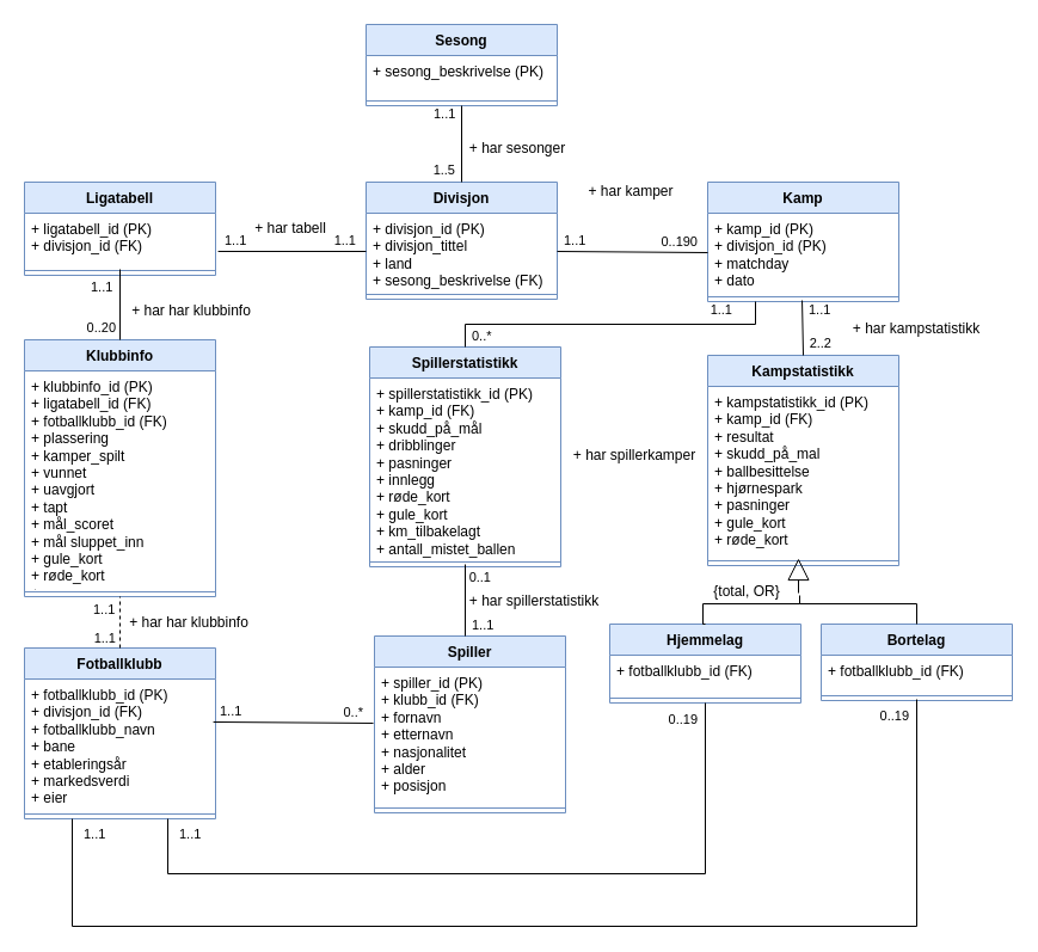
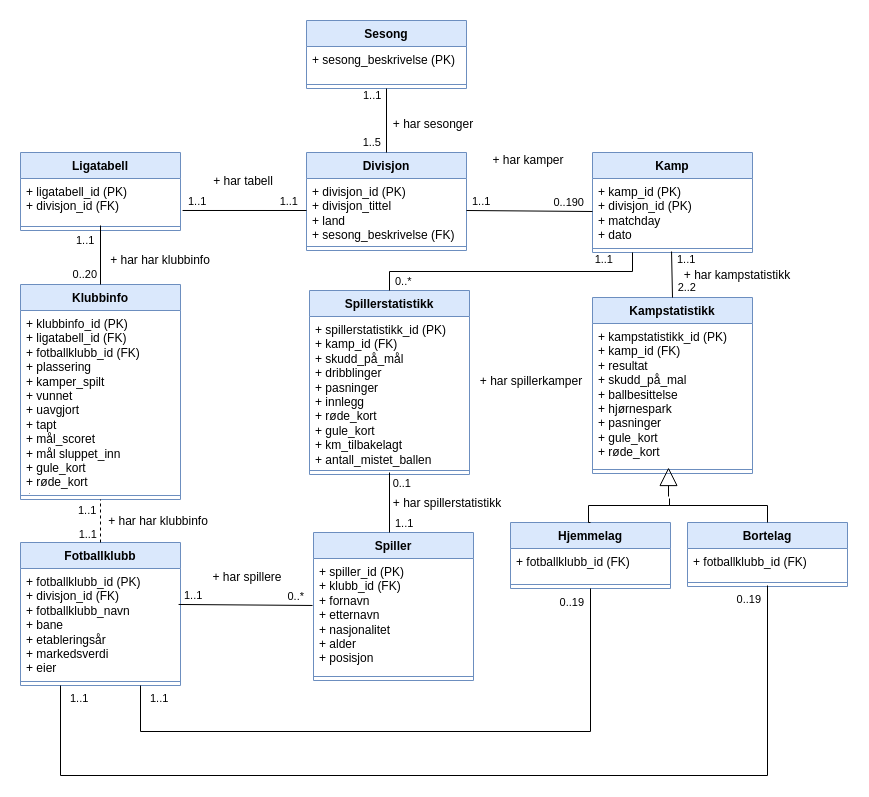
- <mxCell id="46" value="+ har tabell" style="text;html=1;strokeColor=none;fillColor=none;align=center;verticalAlign=middle;whiteSpace=wrap;rounded=0;" vertex="1" parent="1"><mxGeometry x="194" y="176" width="98" height="30" as="geometry" /></mxCell>
+ <mxCell id="46" value="+ har tabell" style="text;html=1;strokeColor=none;fillColor=none;align=center;verticalAlign=middle;whiteSpace=wrap;rounded=0;" vertex="1" parent="1"><mxGeometry x="194" y="166" width="98" height="30" as="geometry" /></mxCell>
- <mxCell id="70" value="+ har kampstatistikk" style="text;html=1;strokeColor=none;fillColor=none;align=center;verticalAlign=middle;whiteSpace=wrap;rounded=0;" vertex="1" parent="1"><mxGeometry x="699" y="260" width="136" height="30" as="geometry" /></mxCell>
+ <mxCell id="70" value="+ har kampstatistikk" style="text;html=1;strokeColor=none;fillColor=none;align=center;verticalAlign=middle;whiteSpace=wrap;rounded=0;" vertex="1" parent="1"><mxGeometry x="669" y="260" width="136" height="30" as="geometry" /></mxCell>
- <mxCell id="38" value="{total, OR}" style="text;html=1;strokeColor=none;fillColor=none;align=center;verticalAlign=middle;whiteSpace=wrap;rounded=0;" vertex="1" parent="1"><mxGeometry x="595" y="480" width="60" height="30" as="geometry" /></mxCell>
+ <mxCell id="58" value="+ har spillere" style="text;html=1;strokeColor=none;fillColor=none;align=center;verticalAlign=middle;whiteSpace=wrap;rounded=0;" vertex="1" parent="1"><mxGeometry x="198" y="562" width="98" height="30" as="geometry" /></mxCell>
